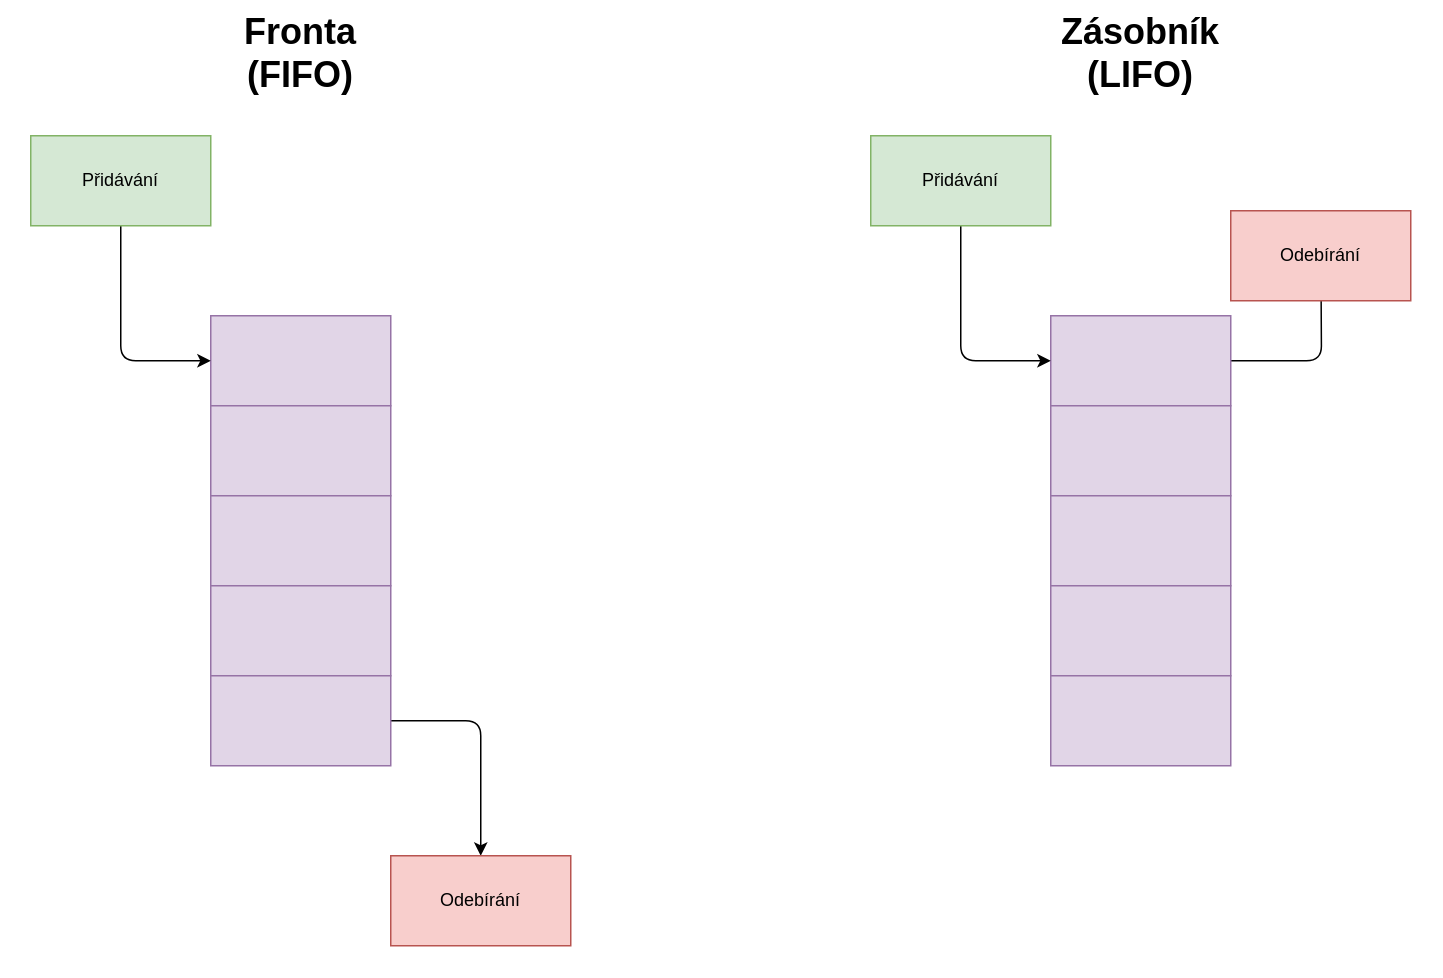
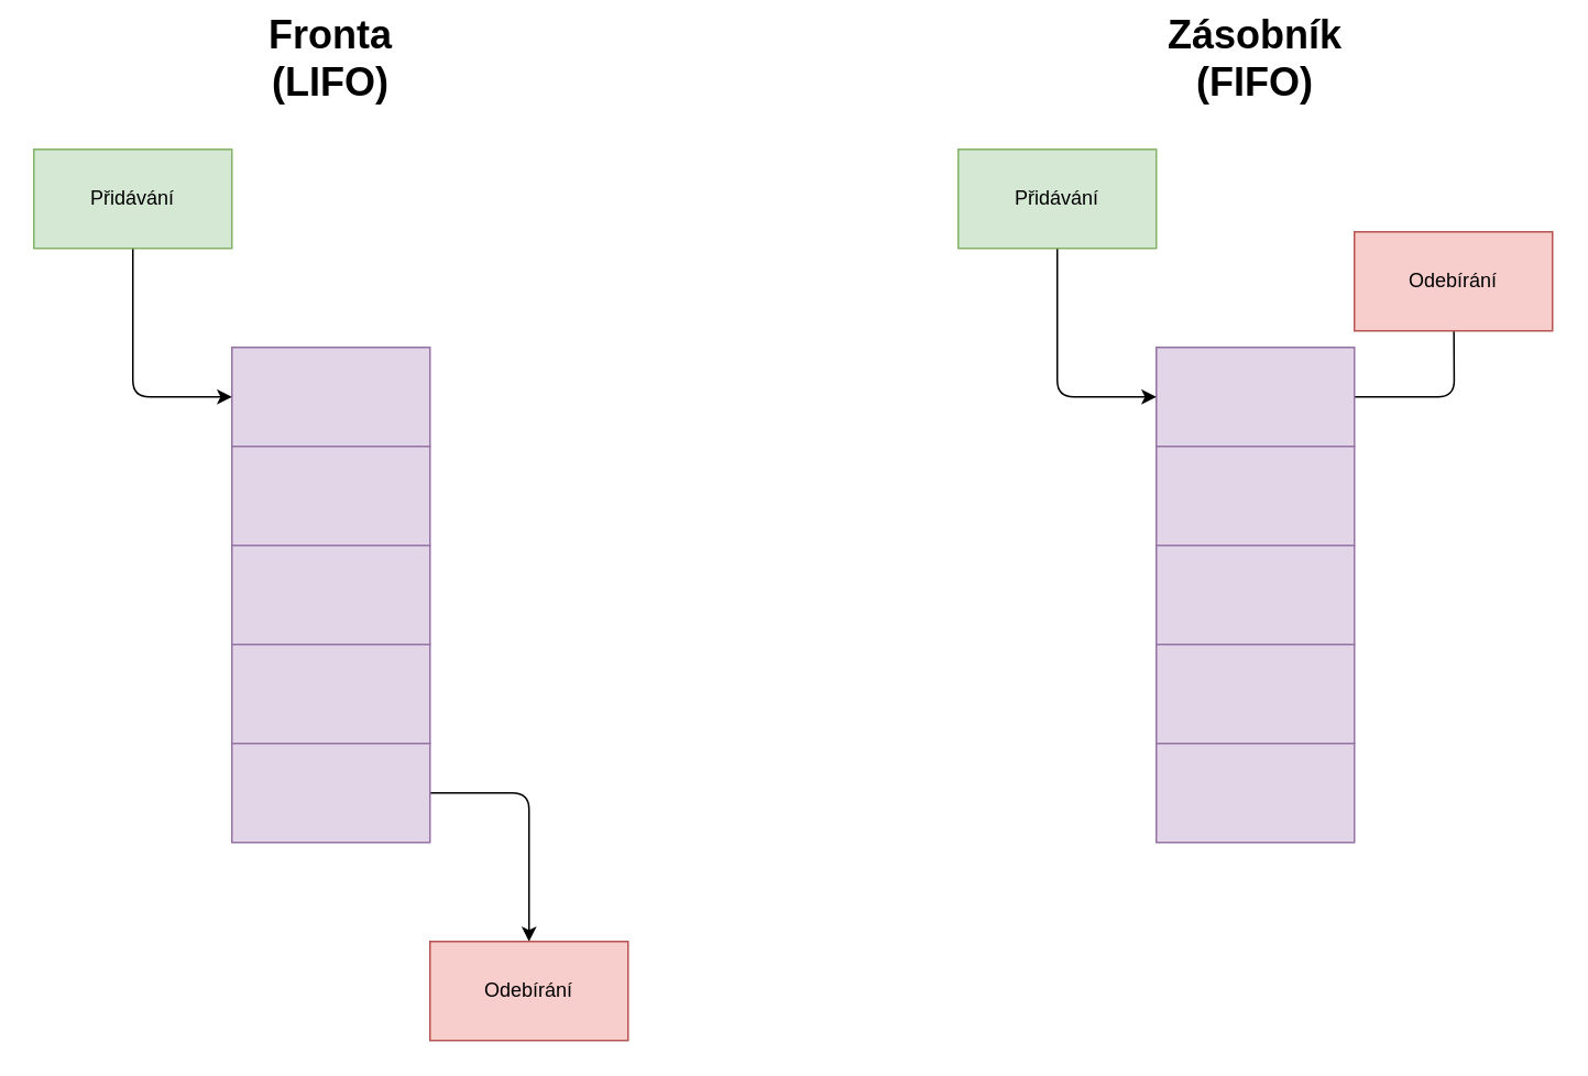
- <mxCell id="14" value="Fronta&lt;br style=&quot;font-size: 24px;&quot;&gt;(FIFO)" style="text;html=1;strokeColor=none;fillColor=none;align=center;verticalAlign=middle;whiteSpace=wrap;rounded=0;fontSize=24;fontStyle=1" vertex="1" parent="1"><mxGeometry x="170" width="60" height="30" as="geometry" y="20" /></mxCell>
+ <mxCell id="14" value="Fronta&lt;br style=&quot;font-size: 24px;&quot;&gt;(LIFO)" style="text;html=1;strokeColor=none;fillColor=none;align=center;verticalAlign=middle;whiteSpace=wrap;rounded=0;fontSize=24;fontStyle=1" vertex="1" parent="1"><mxGeometry x="170" width="60" height="30" as="geometry" y="20" /></mxCell>
- <mxCell id="15" value="Zásobník&lt;br style=&quot;font-size: 24px;&quot;&gt;(LIFO)" style="text;html=1;strokeColor=none;fillColor=none;align=center;verticalAlign=middle;whiteSpace=wrap;rounded=0;fontSize=24;fontStyle=1" vertex="1" parent="1"><mxGeometry x="730" width="60" height="30" as="geometry" y="20" /></mxCell>
+ <mxCell id="15" value="Zásobník&lt;br style=&quot;font-size: 24px;&quot;&gt;(FIFO)" style="text;html=1;strokeColor=none;fillColor=none;align=center;verticalAlign=middle;whiteSpace=wrap;rounded=0;fontSize=24;fontStyle=1" vertex="1" parent="1"><mxGeometry x="730" width="60" height="30" as="geometry" y="20" /></mxCell>
